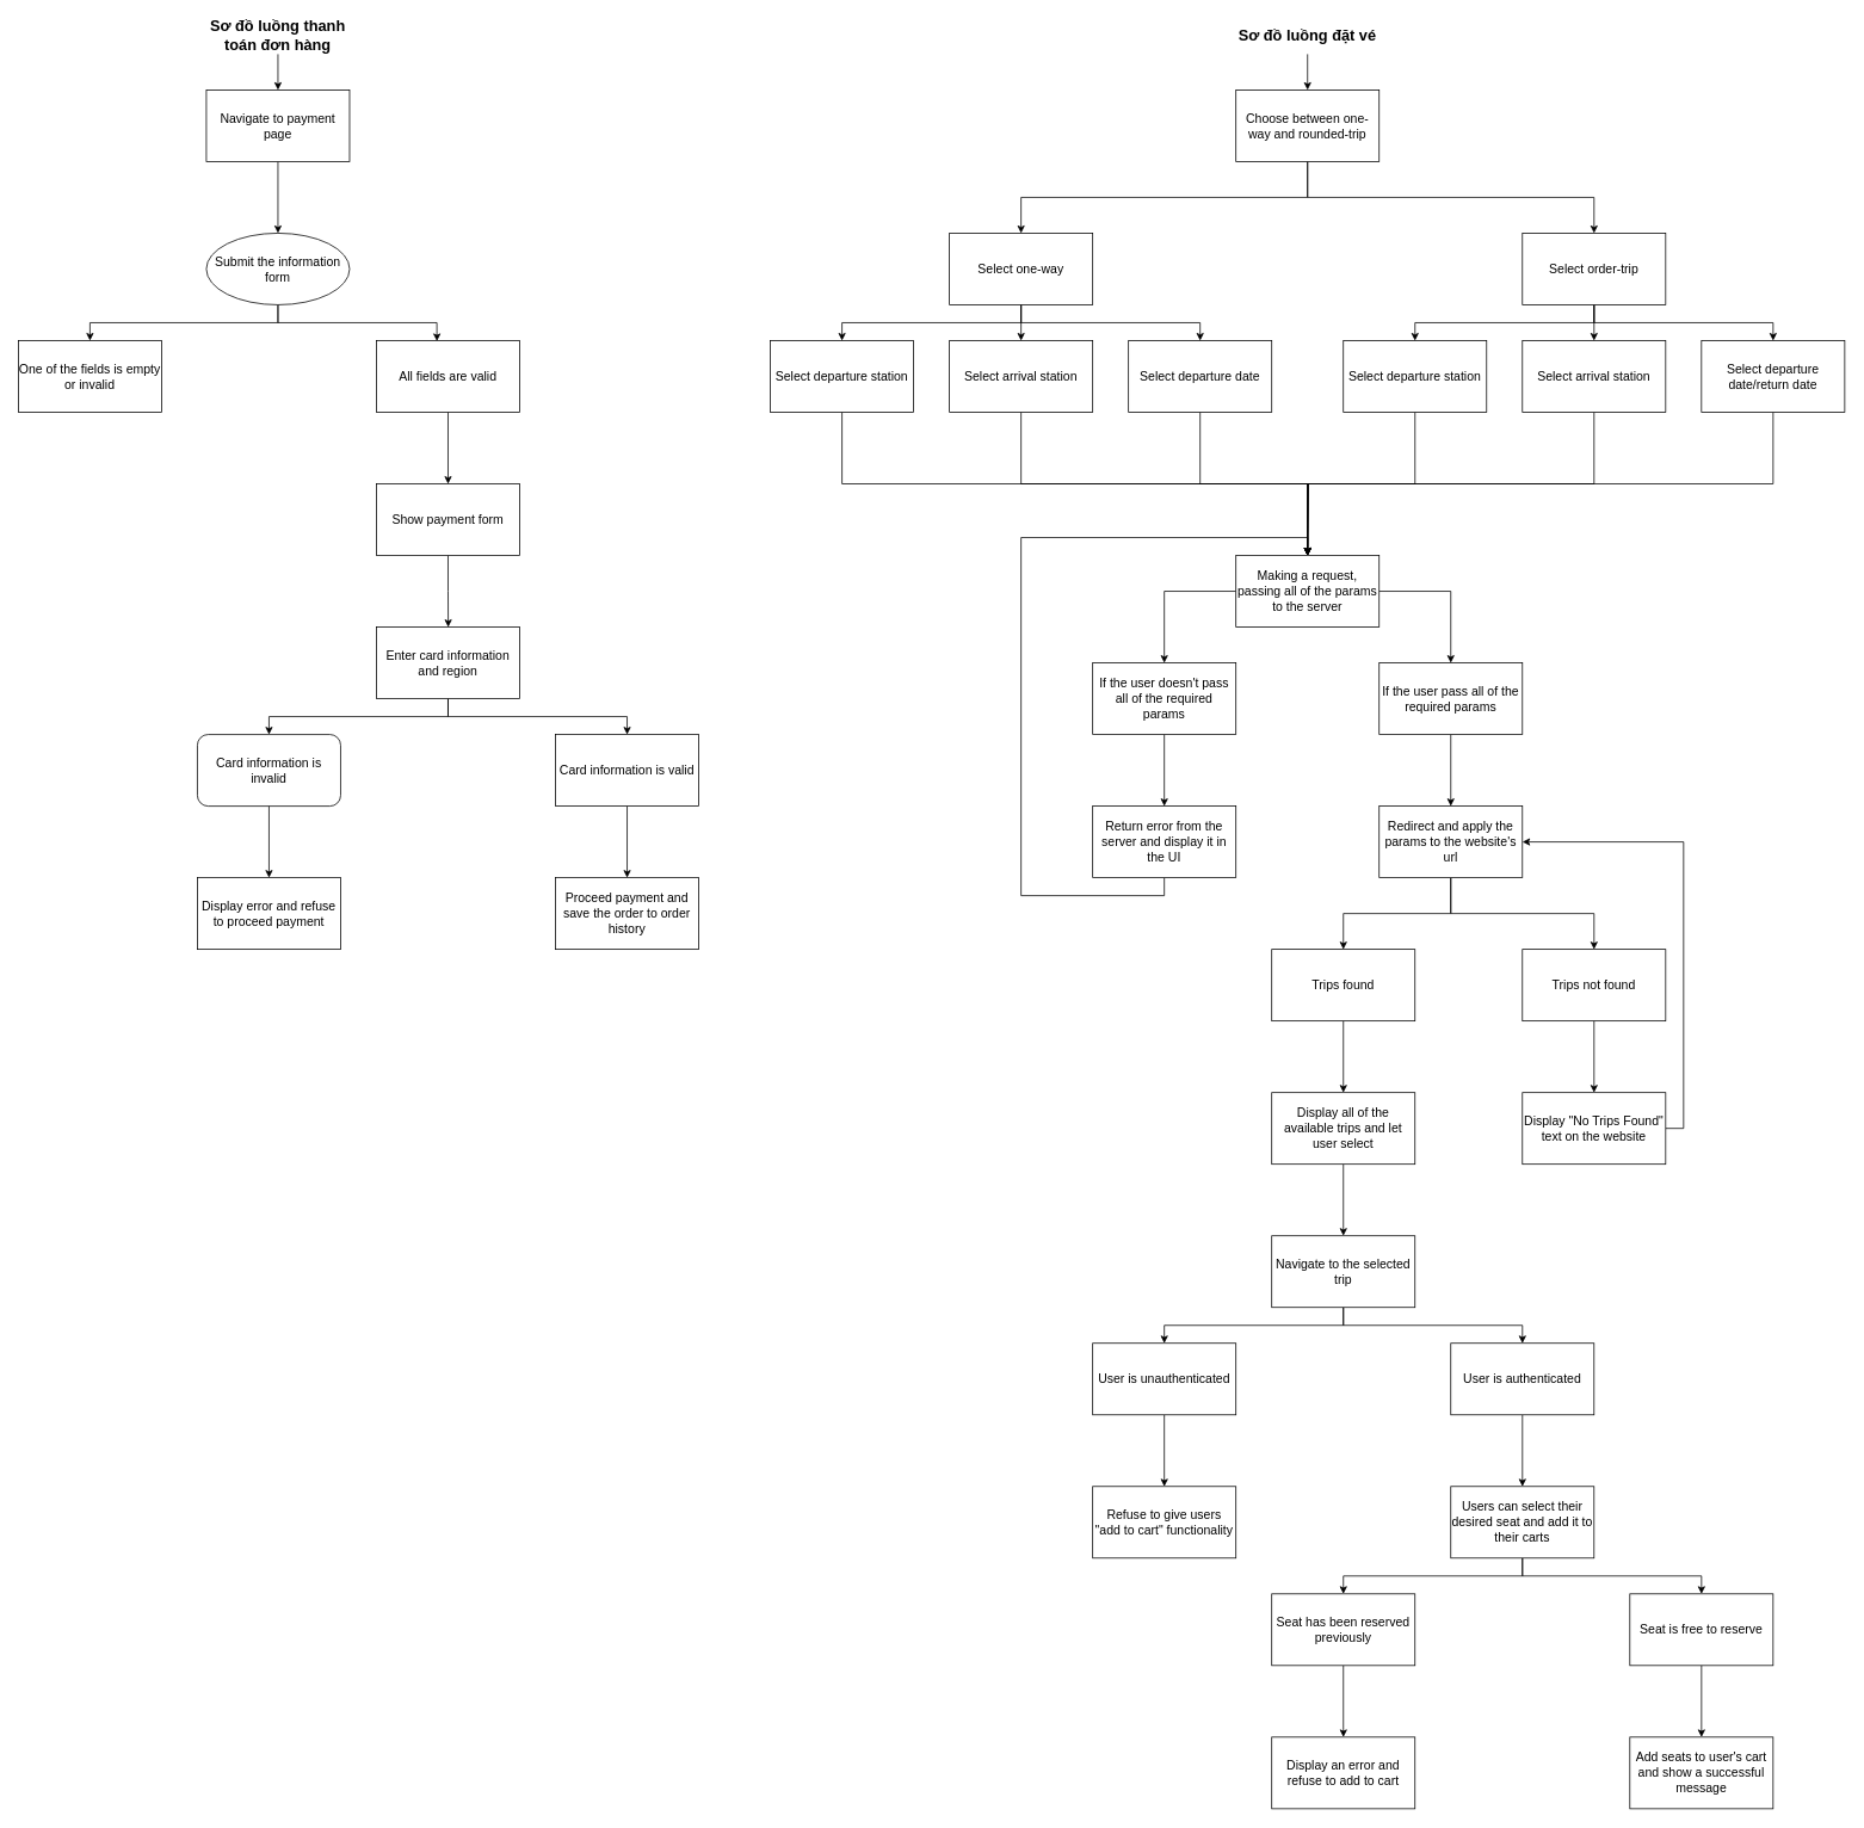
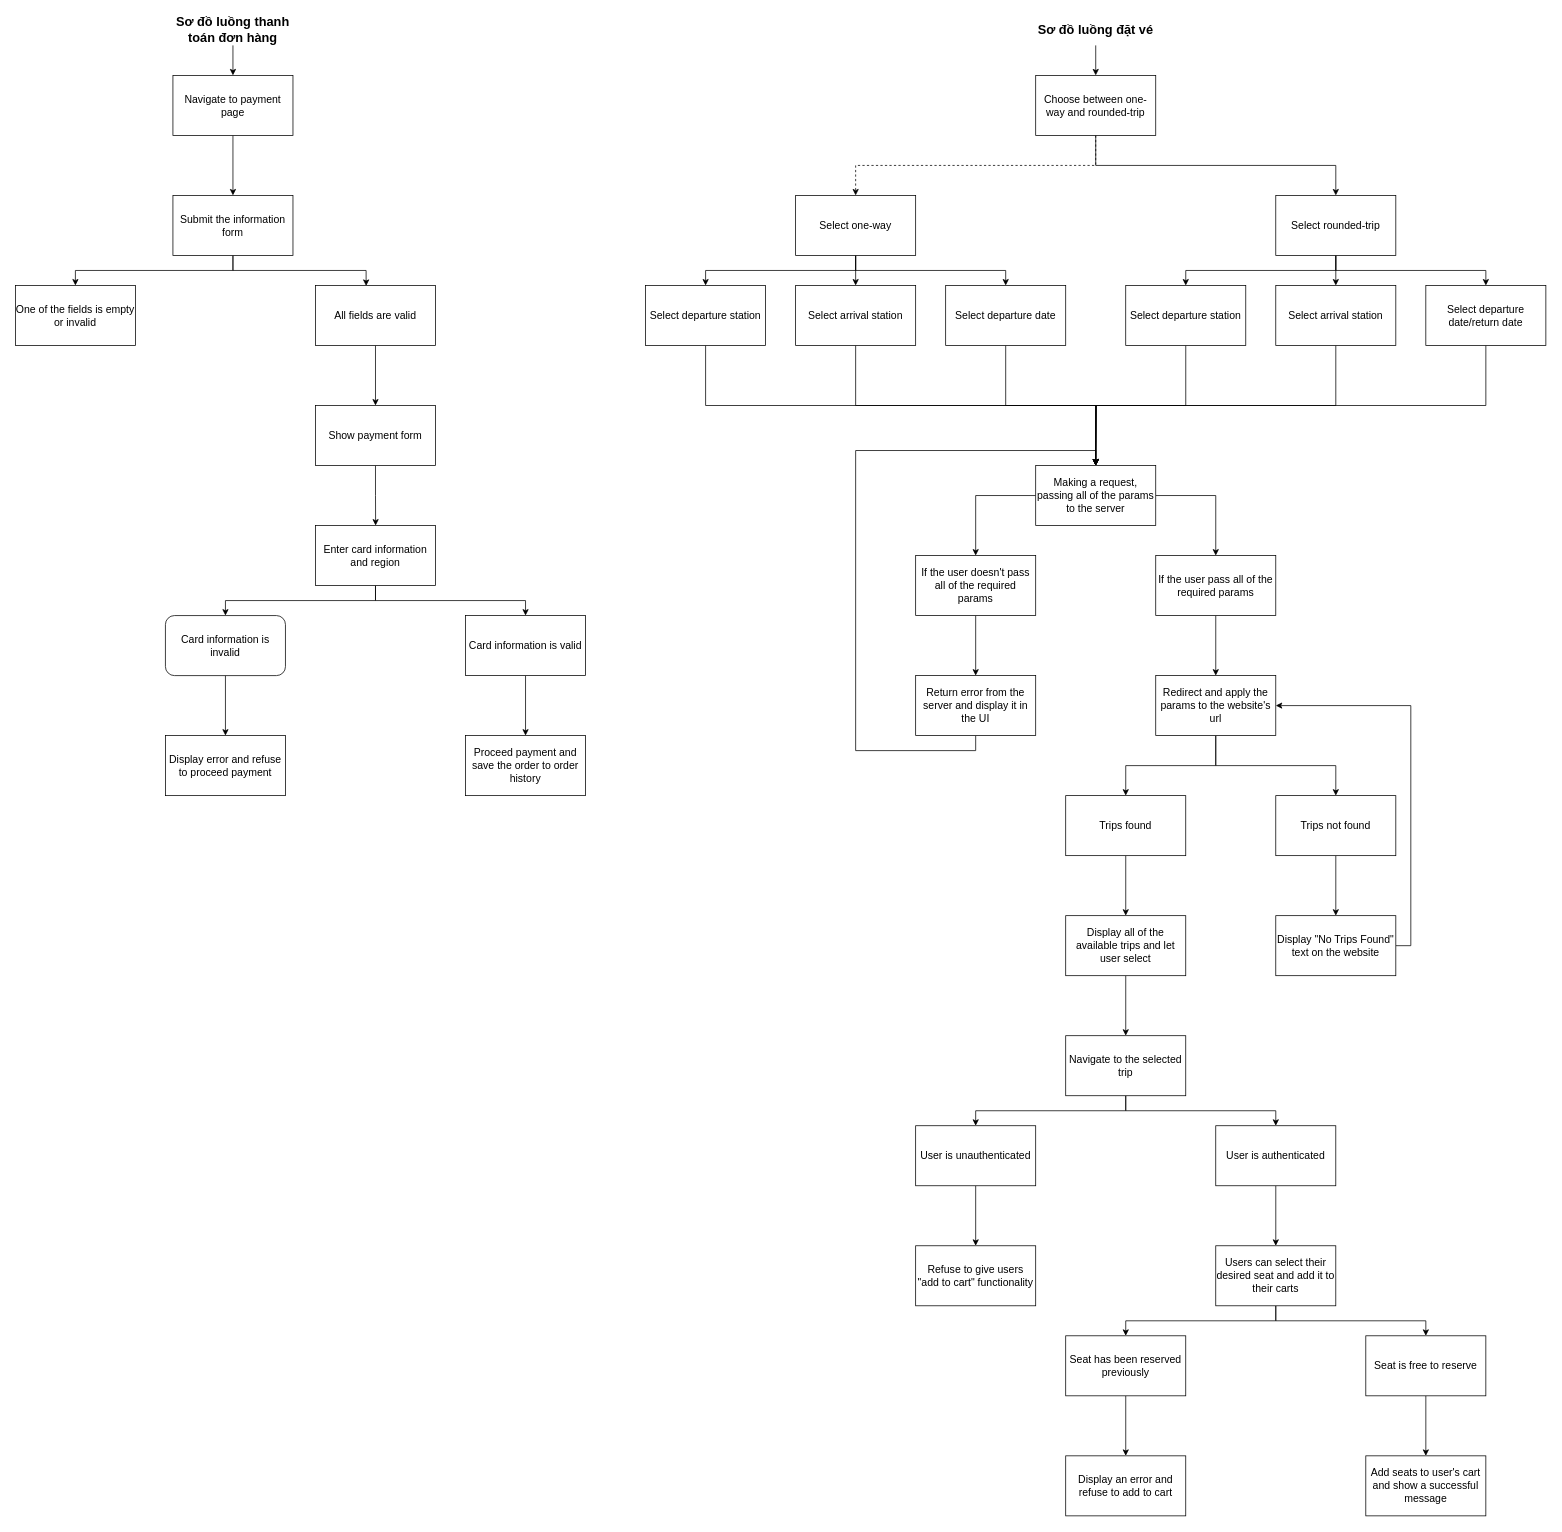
- <mxCell id="22" style="edgeStyle=orthogonalEdgeStyle;rounded=0;orthogonalLoop=1;jettySize=auto;html=1;exitX=0.5;exitY=1;exitDx=0;exitDy=0;entryX=0.5;entryY=0;entryDx=0;entryDy=0;fontSize=14;" parent="1" source="24" target="34" edge="1"><mxGeometry relative="1" as="geometry" /></mxCell>
+ <mxCell id="22" style="edgeStyle=orthogonalEdgeStyle;rounded=0;orthogonalLoop=1;jettySize=auto;html=1;exitX=0.5;exitY=1;exitDx=0;exitDy=0;entryX=0.5;entryY=0;entryDx=0;entryDy=0;fontSize=14;dashed=1;" parent="1" source="24" target="34" edge="1"><mxGeometry relative="1" as="geometry" /></mxCell>
- <mxCell id="70" value="Submit the information form" style="ellipse;whiteSpace=wrap;html=1;fontSize=14;" vertex="1" parent="1"><mxGeometry x="230" y="260" width="160" height="80" as="geometry" /></mxCell>
+ <mxCell id="70" value="Submit the information form" style="rounded=0;whiteSpace=wrap;html=1;fontSize=14;" vertex="1" parent="1"><mxGeometry x="230" y="260" width="160" height="80" as="geometry" /></mxCell>
- <mxCell id="38" value="Select order-trip" style="rounded=0;whiteSpace=wrap;html=1;fontSize=14;" parent="1" vertex="1"><mxGeometry x="1700" y="260" width="160" height="80" as="geometry" /></mxCell>
+ <mxCell id="38" value="Select rounded-trip" style="rounded=0;whiteSpace=wrap;html=1;fontSize=14;" parent="1" vertex="1"><mxGeometry x="1700" y="260" width="160" height="80" as="geometry" /></mxCell>
